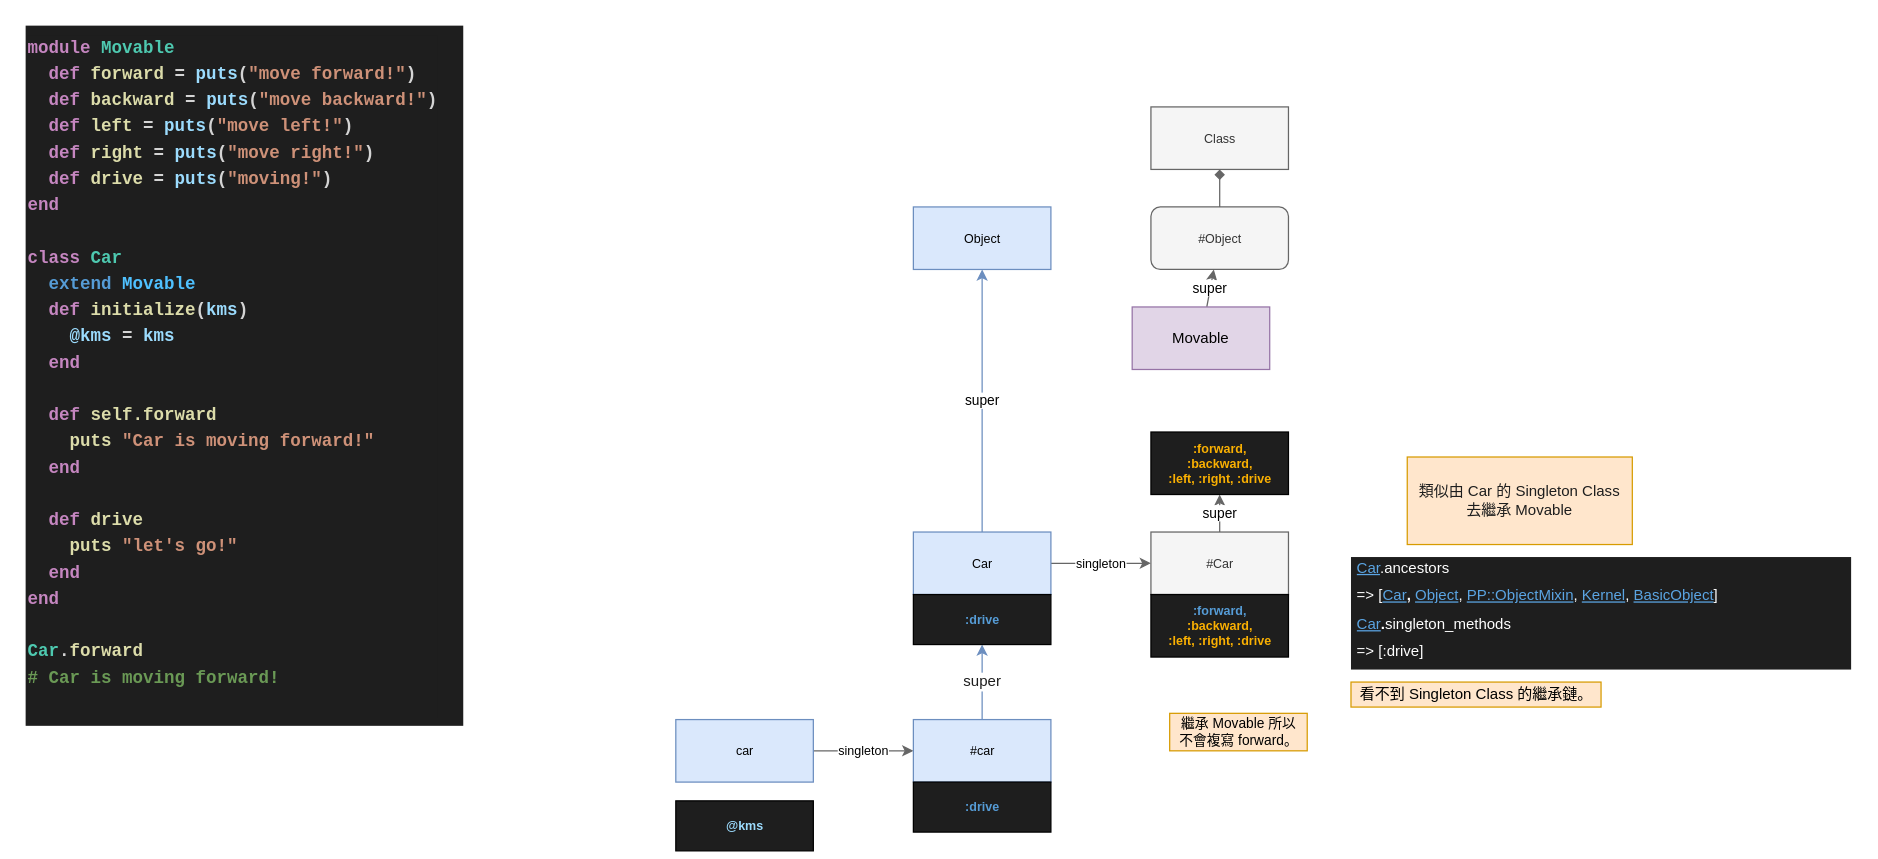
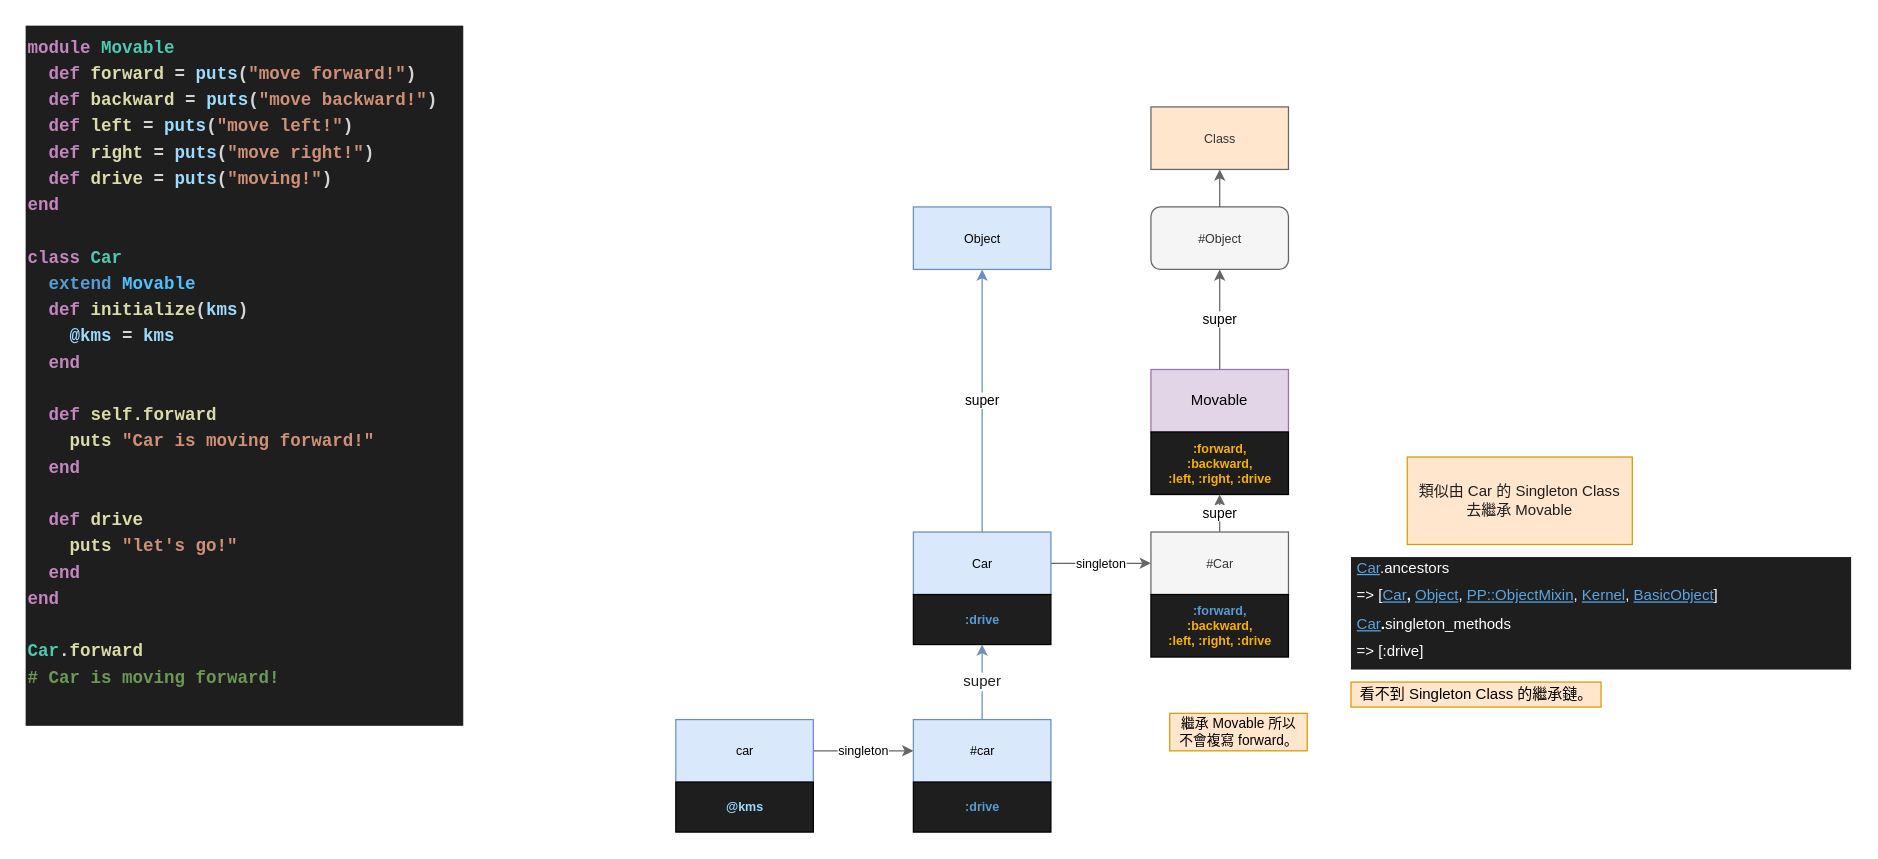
- <mxCell id="5" value="Class" style="html=1;fontSize=10;fillColor=#f5f5f5;fontColor=#333333;strokeColor=#666666;" parent="1" vertex="1"><mxGeometry x="920" y="85" width="110" height="50" as="geometry" /></mxCell>
+ <mxCell id="5" value="Class" style="html=1;fontSize=10;fillColor=#ffe6cc;fontColor=#333333;strokeColor=#666666;" parent="1" vertex="1"><mxGeometry x="920" y="85" width="110" height="50" as="geometry" /></mxCell>
- <mxCell id="3" value="" style="edgeStyle=none;html=1;fontSize=10;fillColor=#f5f5f5;strokeColor=#666666;endArrow=diamond;" parent="1" source="4" target="5" edge="1"><mxGeometry relative="1" as="geometry" /></mxCell>
+ <mxCell id="3" value="" style="edgeStyle=none;html=1;fontSize=10;fillColor=#f5f5f5;strokeColor=#666666;" parent="1" source="4" target="5" edge="1"><mxGeometry relative="1" as="geometry" /></mxCell>
- <mxCell id="21" value="Movable" style="whiteSpace=wrap;html=1;fillColor=#e1d5e7;strokeColor=#9673a6;" parent="1" vertex="1"><mxGeometry x="905" y="245" width="110" height="50" as="geometry" /></mxCell>
+ <mxCell id="21" value="Movable" style="whiteSpace=wrap;html=1;fillColor=#e1d5e7;strokeColor=#9673a6;" parent="1" vertex="1"><mxGeometry x="920" y="295" width="110" height="50" as="geometry" /></mxCell>
- <mxCell id="17" value="&lt;font color=&quot;#9cdcfe&quot;&gt;@kms&lt;/font&gt;" style="html=1;fontSize=10;fillColor=#1E1E1E;fontStyle=1" parent="1" vertex="1"><mxGeometry x="540" y="640" width="110" height="40" as="geometry" /></mxCell>
+ <mxCell id="17" value="&lt;font color=&quot;#9cdcfe&quot;&gt;@kms&lt;/font&gt;" style="html=1;fontSize=10;fillColor=#1E1E1E;fontStyle=1" parent="1" vertex="1"><mxGeometry x="540" y="625" width="110" height="40" as="geometry" /></mxCell>
